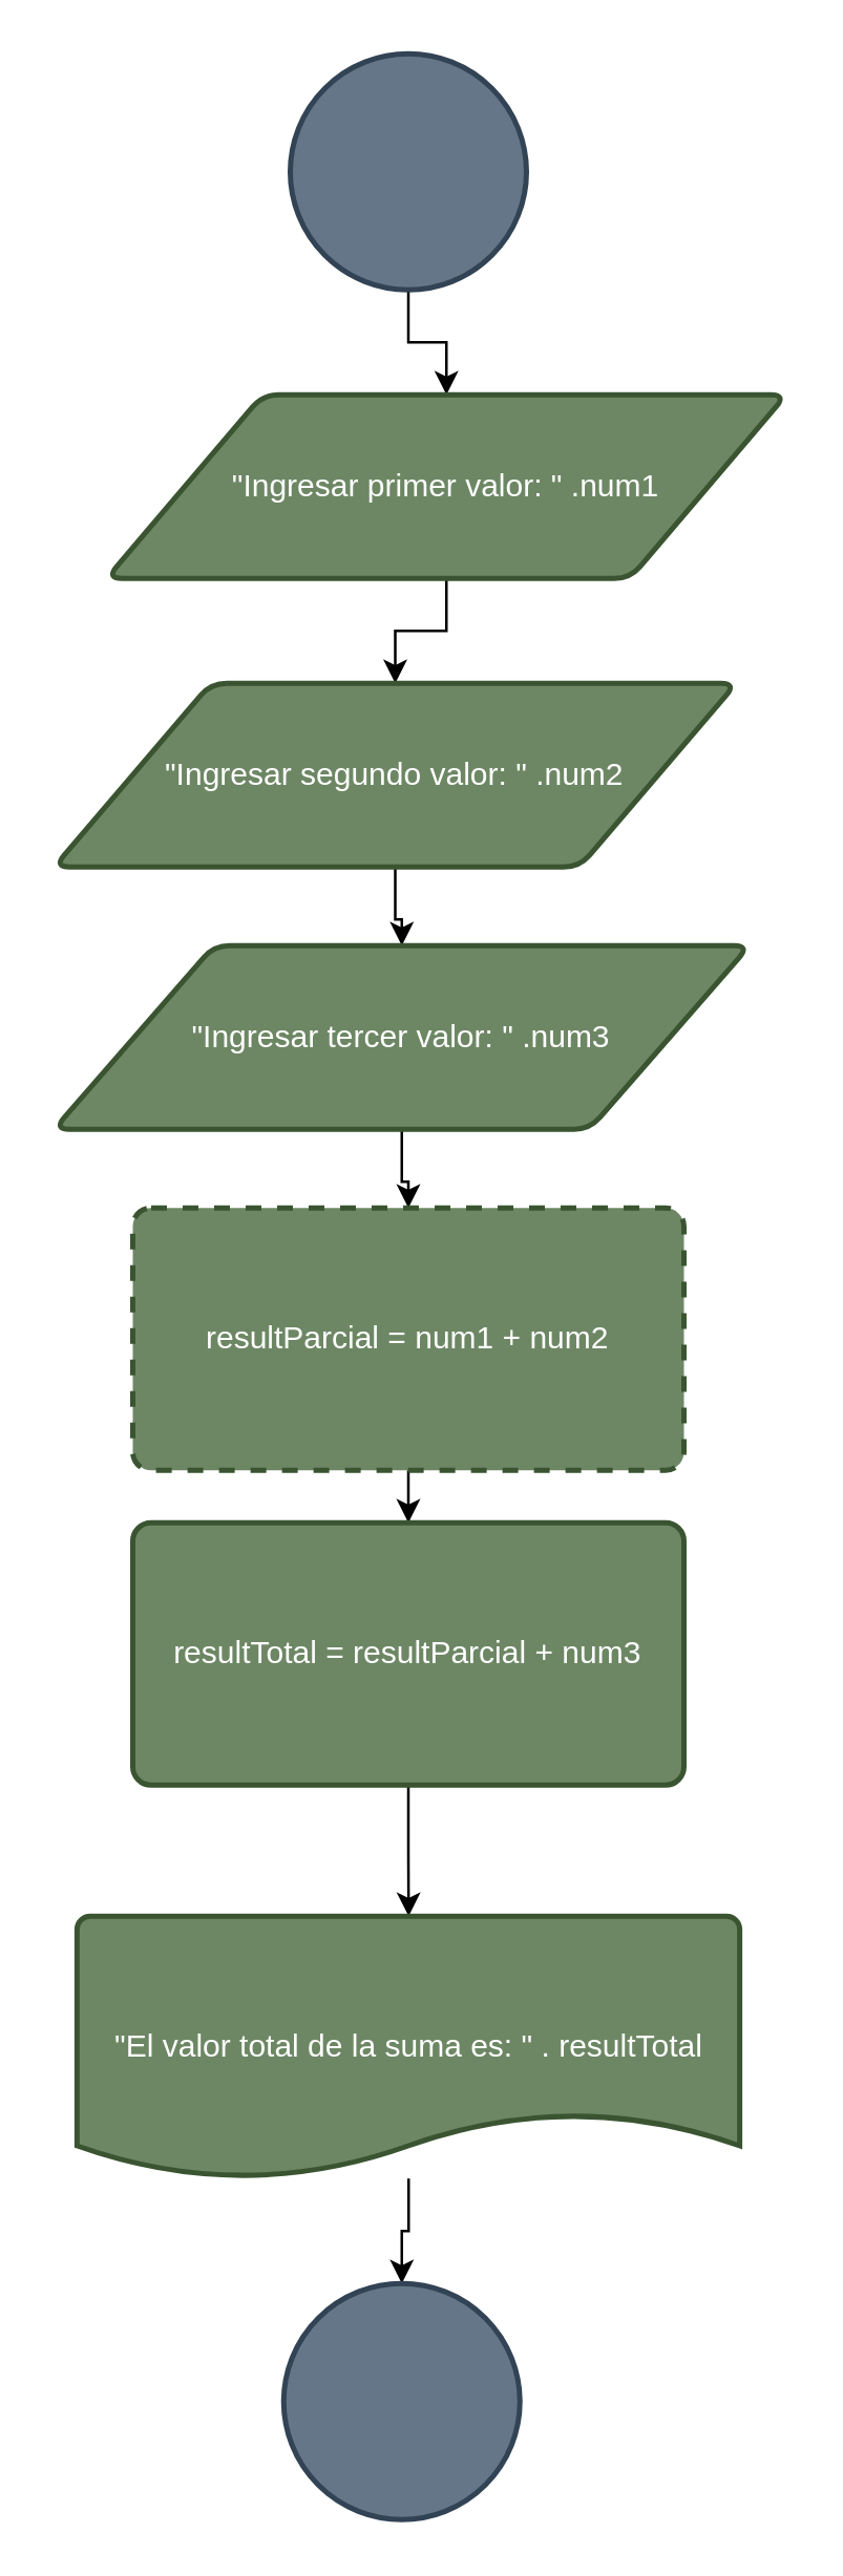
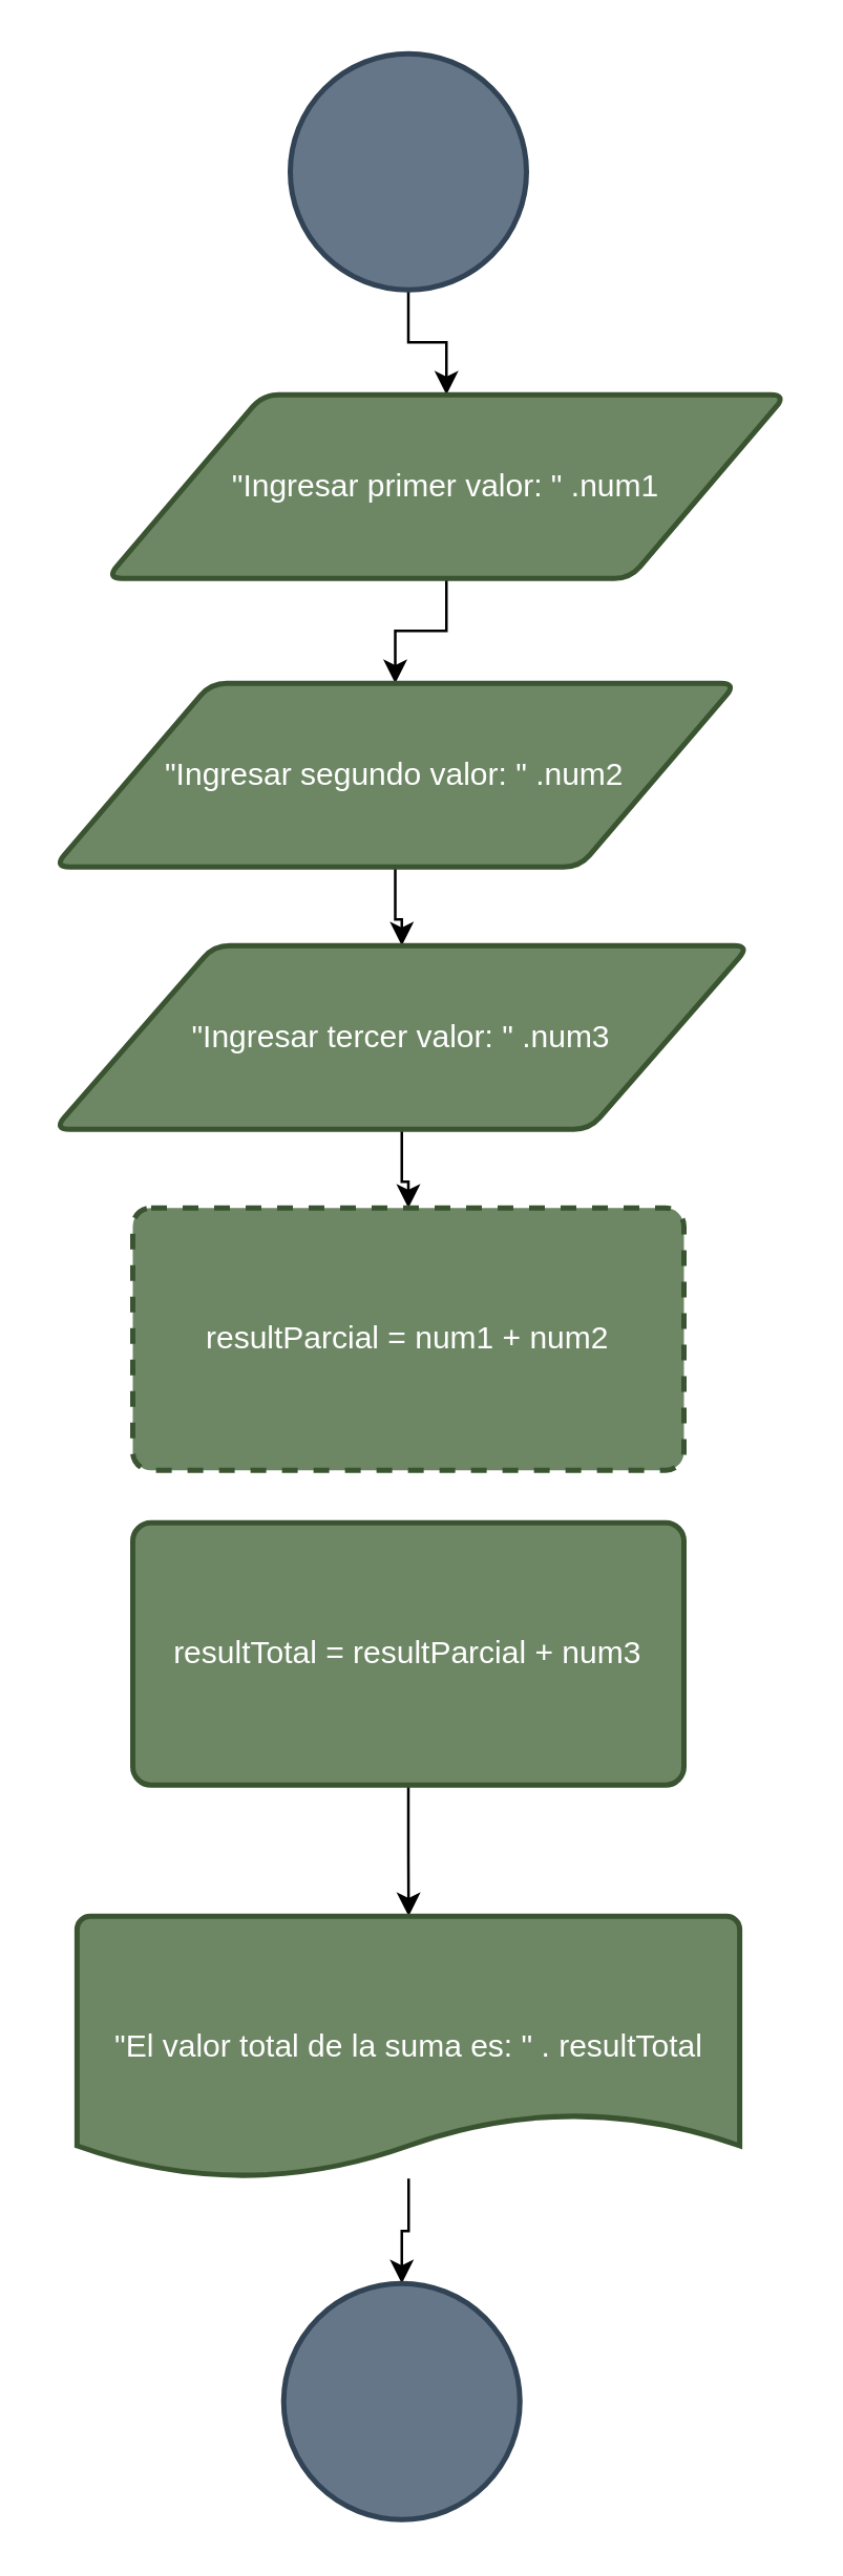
- <mxCell id="10" style="edgeStyle=orthogonalEdgeStyle;rounded=0;orthogonalLoop=1;jettySize=auto;html=1;entryX=0.5;entryY=0;entryDx=0;entryDy=0;" edge="1" parent="1" source="11" target="13"><mxGeometry relative="1" as="geometry" /></mxCell>
